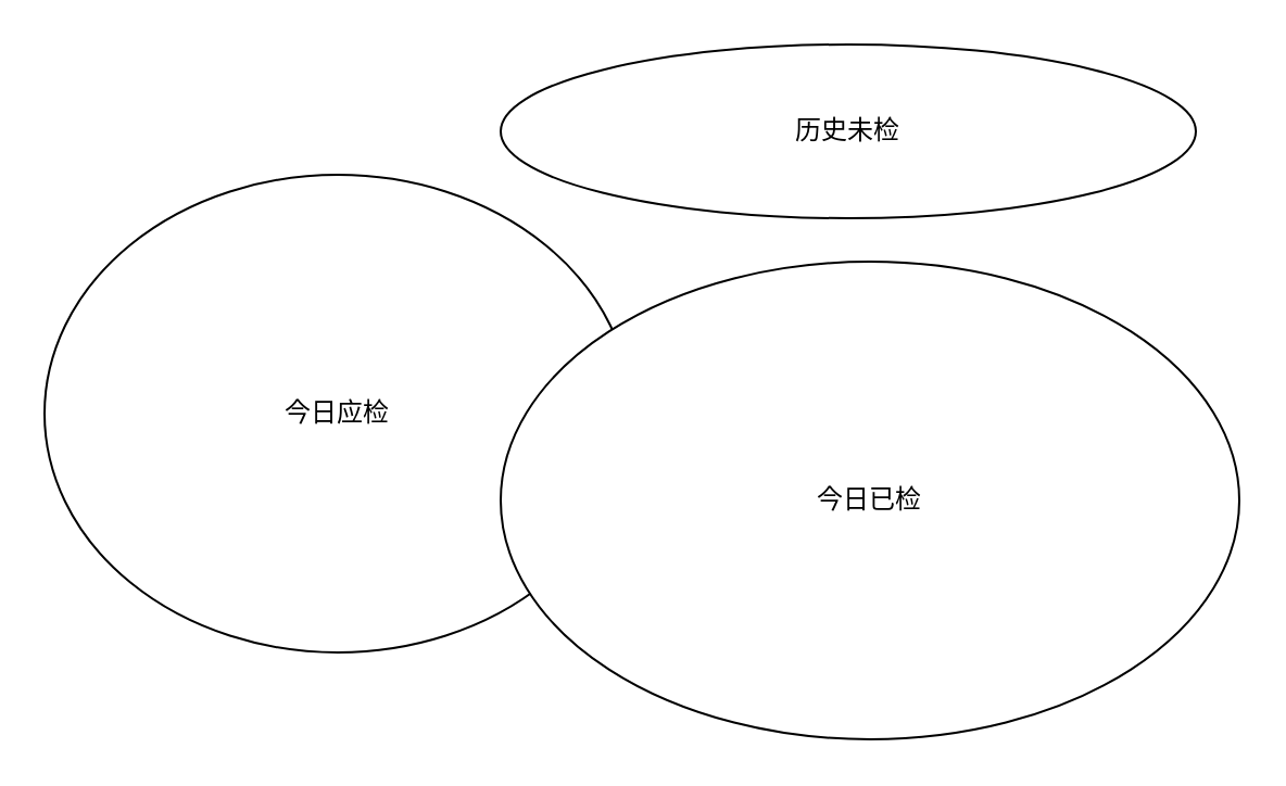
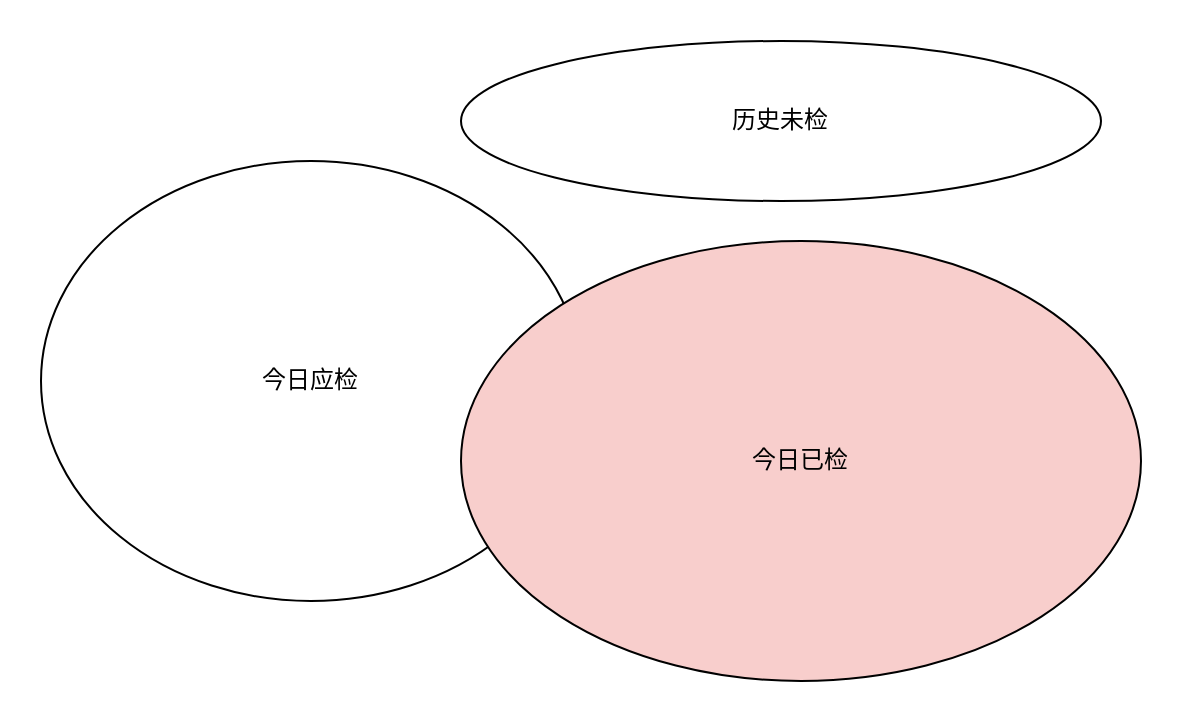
- <mxCell id="4" value="今日已检" style="ellipse;whiteSpace=wrap;html=1;" vertex="1" parent="1"><mxGeometry x="230" y="120" width="340" height="220" as="geometry" /></mxCell>
+ <mxCell id="4" value="今日已检" style="ellipse;whiteSpace=wrap;html=1;fillColor=#f8cecc;" vertex="1" parent="1"><mxGeometry x="230" y="120" width="340" height="220" as="geometry" /></mxCell>
